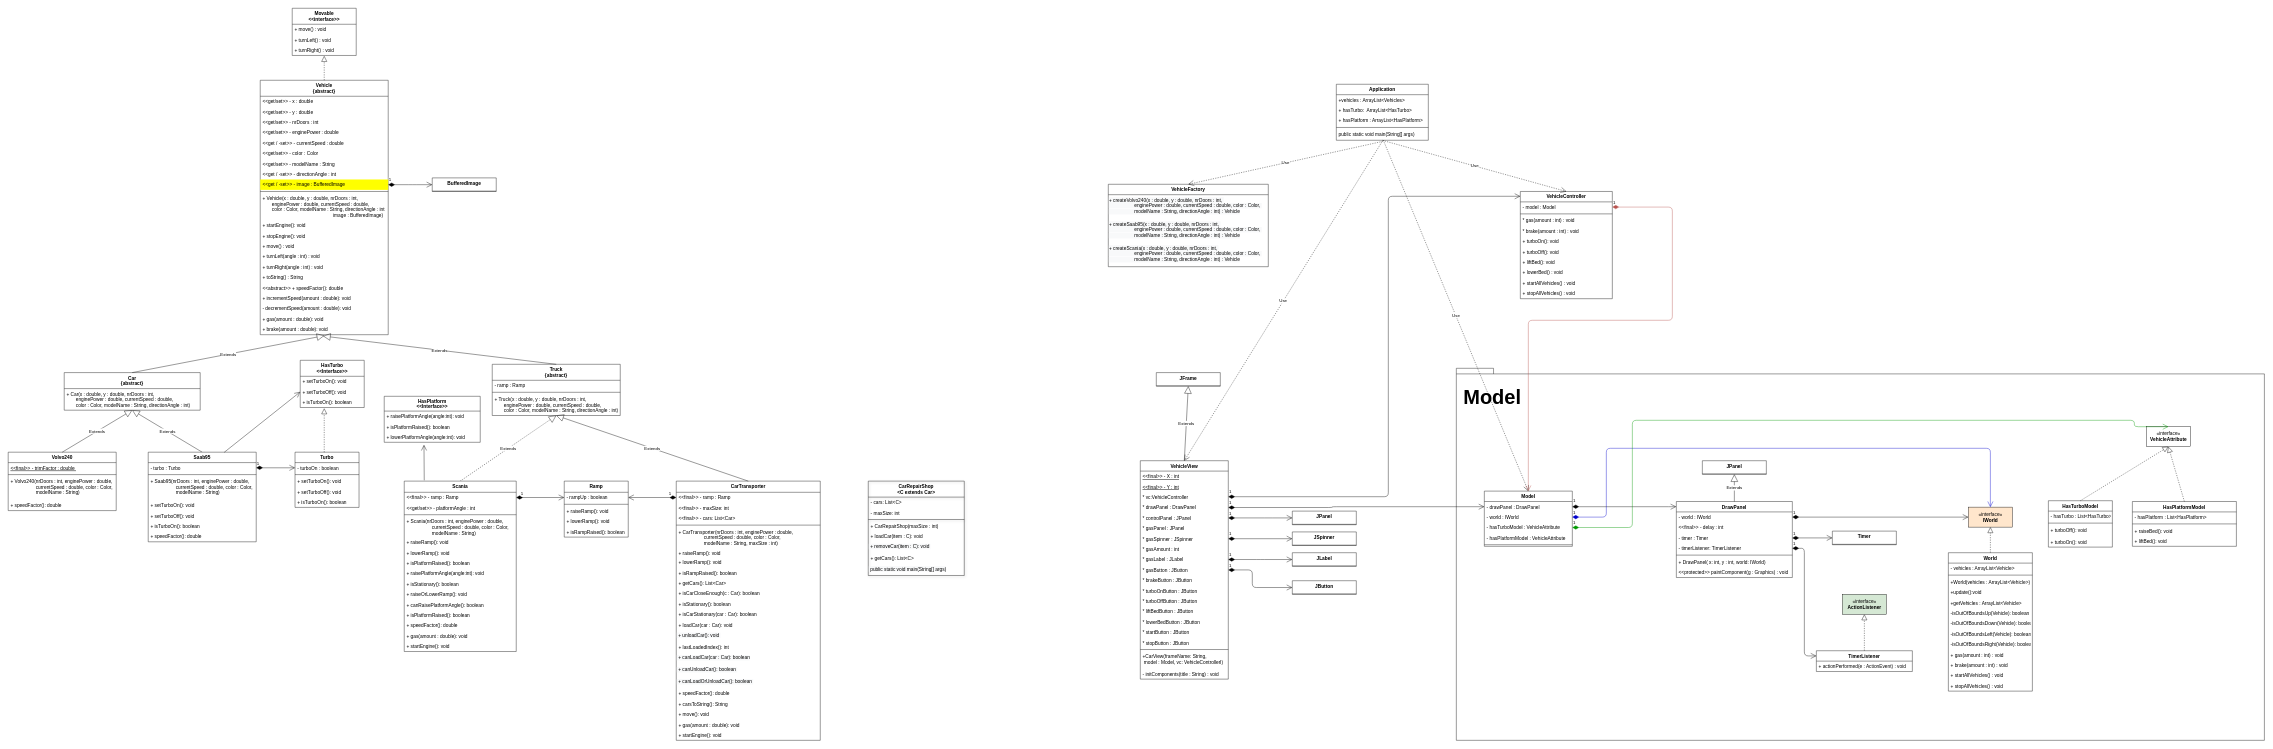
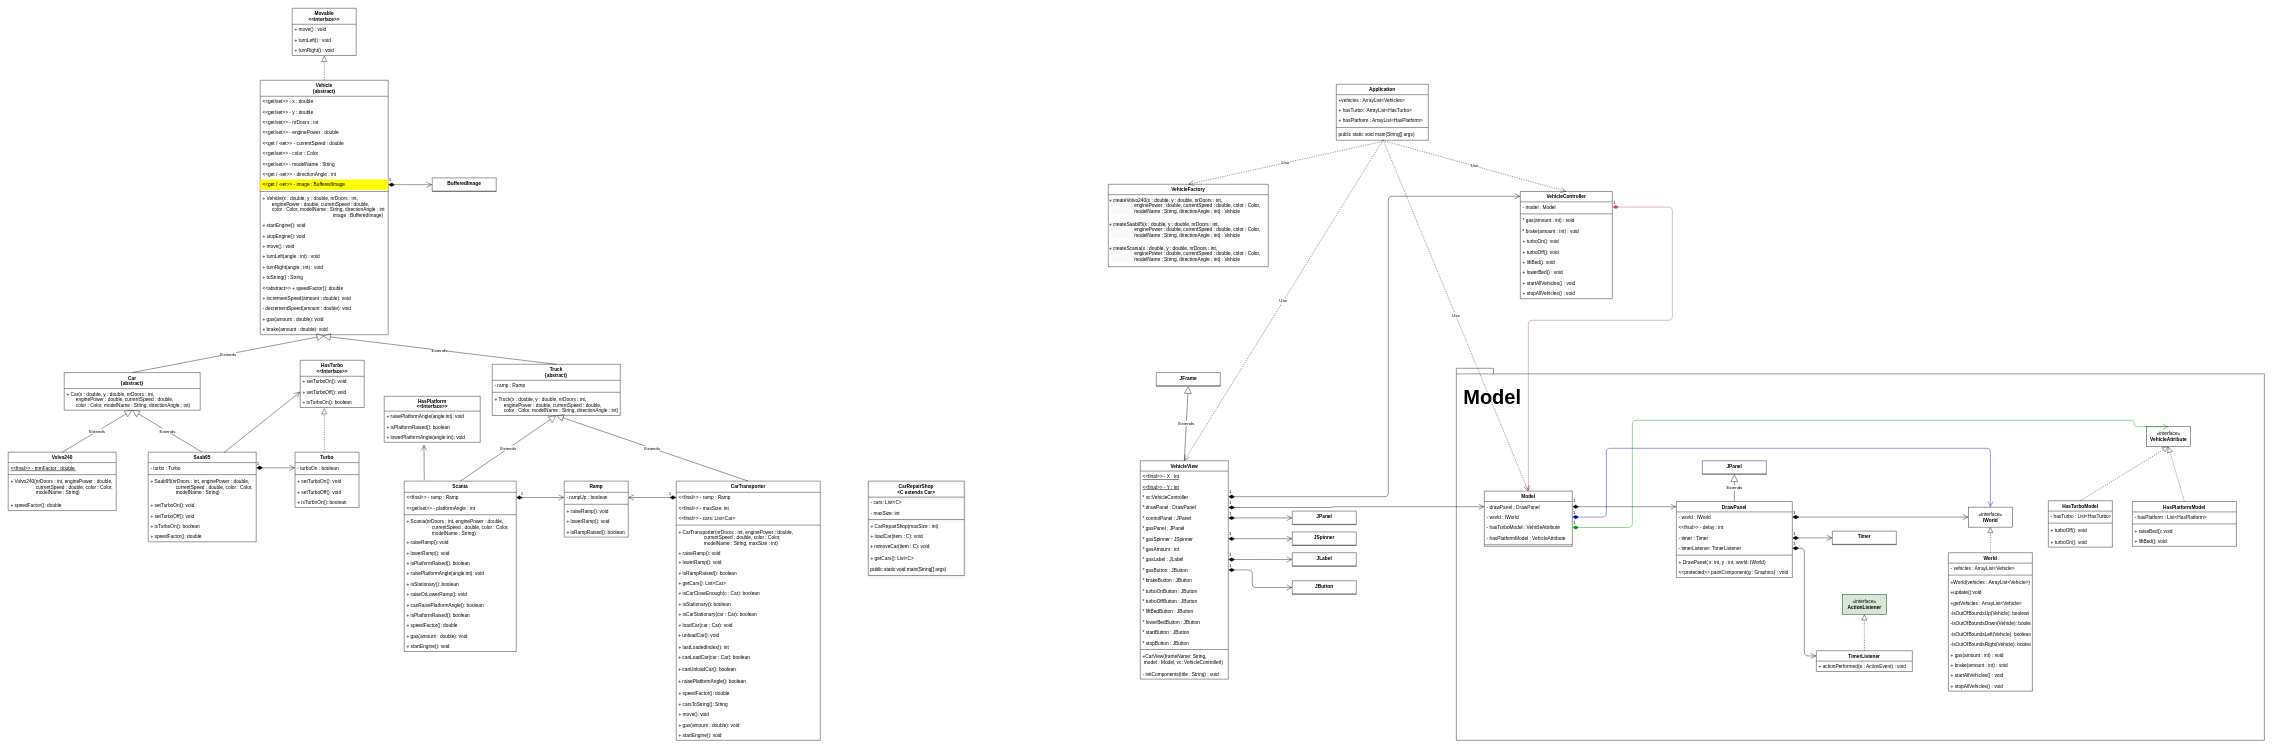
- <mxCell id="61" value="Extends" style="endArrow=block;endSize=16;endFill=0;html=1;exitX=0.5;exitY=0;exitDx=0;exitDy=0;entryX=0.5;entryY=1;entryDx=0;entryDy=0;dashed=1;" parent="1" source="70" target="64" edge="1"><mxGeometry width="160" relative="1" as="geometry"><mxPoint x="370" y="1200" as="sourcePoint" /><mxPoint x="880.96" y="987.172" as="targetPoint" /></mxGeometry></mxCell>
+ <mxCell id="61" value="Extends" style="endArrow=block;endSize=16;endFill=0;html=1;exitX=0.5;exitY=0;exitDx=0;exitDy=0;entryX=0.5;entryY=1;entryDx=0;entryDy=0;" parent="1" source="70" target="64" edge="1"><mxGeometry width="160" relative="1" as="geometry"><mxPoint x="370" y="1200" as="sourcePoint" /><mxPoint x="880.96" y="987.172" as="targetPoint" /></mxGeometry></mxCell>
- <mxCell id="233" value="«interface»&lt;br&gt;&lt;b&gt;IWorld&lt;/b&gt;" style="html=1;fillColor=#ffe6cc;" parent="1" vertex="1"><mxGeometry x="4920" y="1267" width="110" height="50" as="geometry" /></mxCell>
+ <mxCell id="233" value="«interface»&lt;br&gt;&lt;b&gt;IWorld&lt;/b&gt;" style="html=1;" parent="1" vertex="1"><mxGeometry x="4920" y="1267" width="110" height="50" as="geometry" /></mxCell>
- <mxCell id="20" value="&lt;span style=&quot;color: rgb(0 , 0 , 0) ; font-family: &amp;#34;helvetica&amp;#34; ; font-size: 12px ; font-style: normal ; font-weight: 400 ; letter-spacing: normal ; text-align: left ; text-indent: 0px ; text-transform: none ; word-spacing: 0px ; background-color: rgb(248 , 249 , 250) ; display: inline ; float: none&quot;&gt;&amp;nbsp;+ canLoadOrUnloadCar(): boolean&amp;nbsp;&lt;/span&gt;" style="text;whiteSpace=wrap;html=1;fillColor=none;" parent="2" vertex="1"><mxGeometry y="488" width="360" height="30" as="geometry" /></mxCell>
+ <mxCell id="20" value="&lt;span style=&quot;color: rgb(0 , 0 , 0) ; font-family: &amp;#34;helvetica&amp;#34; ; font-size: 12px ; font-style: normal ; font-weight: 400 ; letter-spacing: normal ; text-align: left ; text-indent: 0px ; text-transform: none ; word-spacing: 0px ; background-color: rgb(248 , 249 , 250) ; display: inline ; float: none&quot;&gt;&amp;nbsp;+ raisePlatformAngle(): boolean&amp;nbsp;&lt;/span&gt;" style="text;whiteSpace=wrap;html=1;fillColor=none;" parent="2" vertex="1"><mxGeometry y="488" width="360" height="30" as="geometry" /></mxCell>
